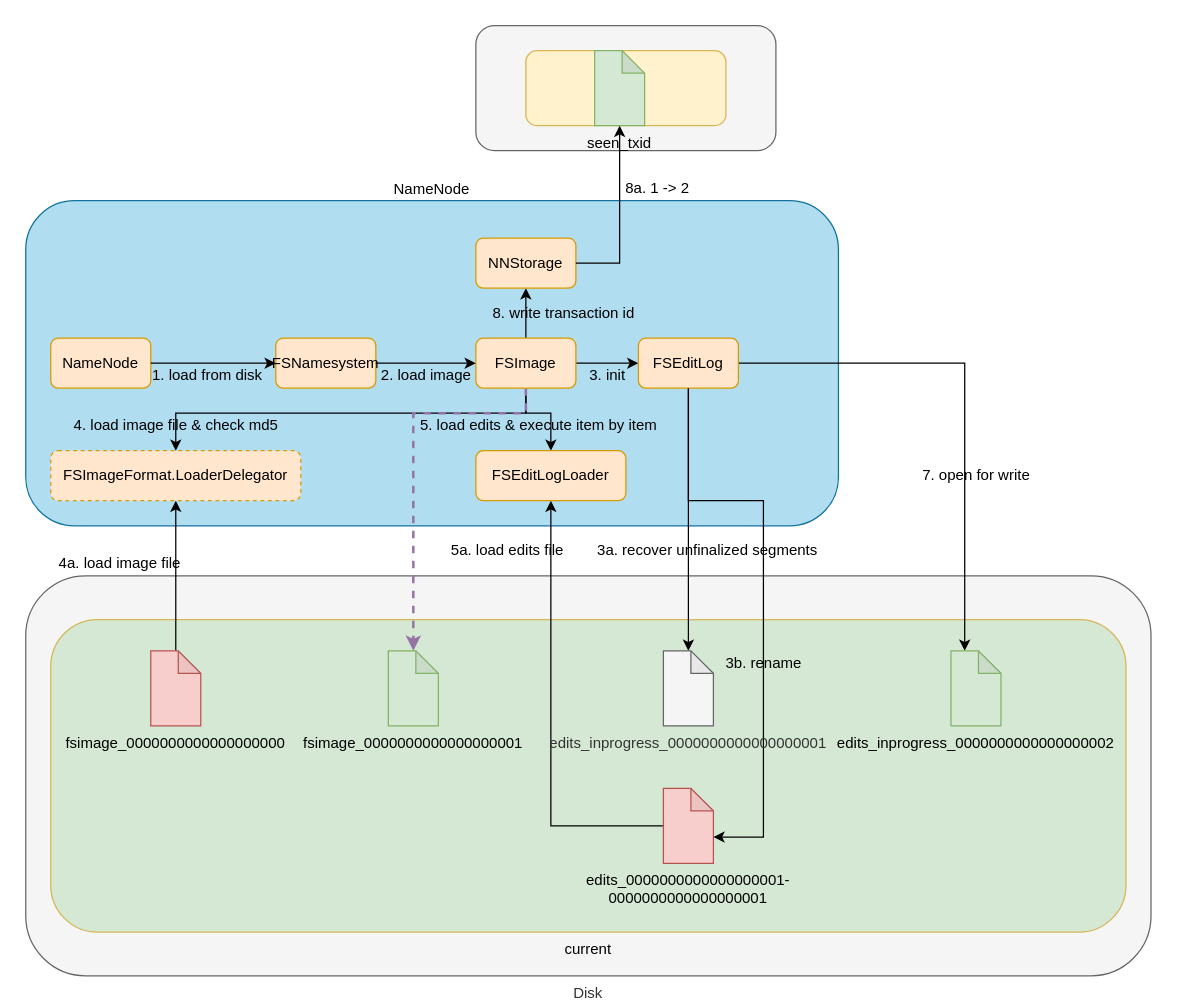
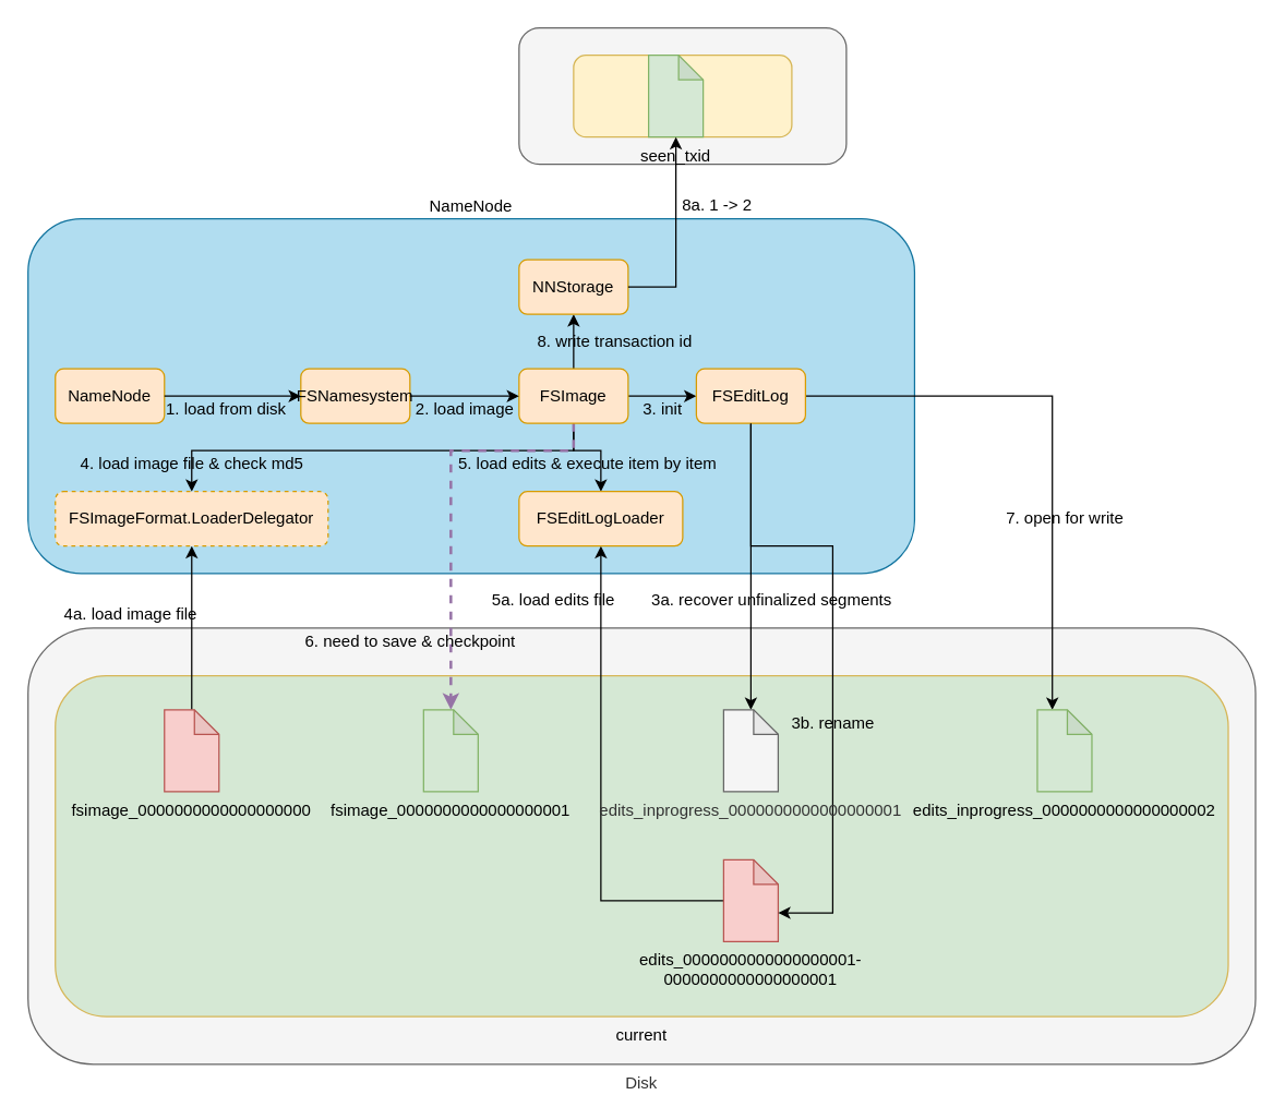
+ <mxCell id="34" value="6. need to save &amp;amp; checkpoint" style="text;html=1;align=center;verticalAlign=middle;resizable=0;points=[];;autosize=1;" vertex="1" parent="1"><mxGeometry x="215" y="460" width="170" height="20" as="geometry" /></mxCell>
